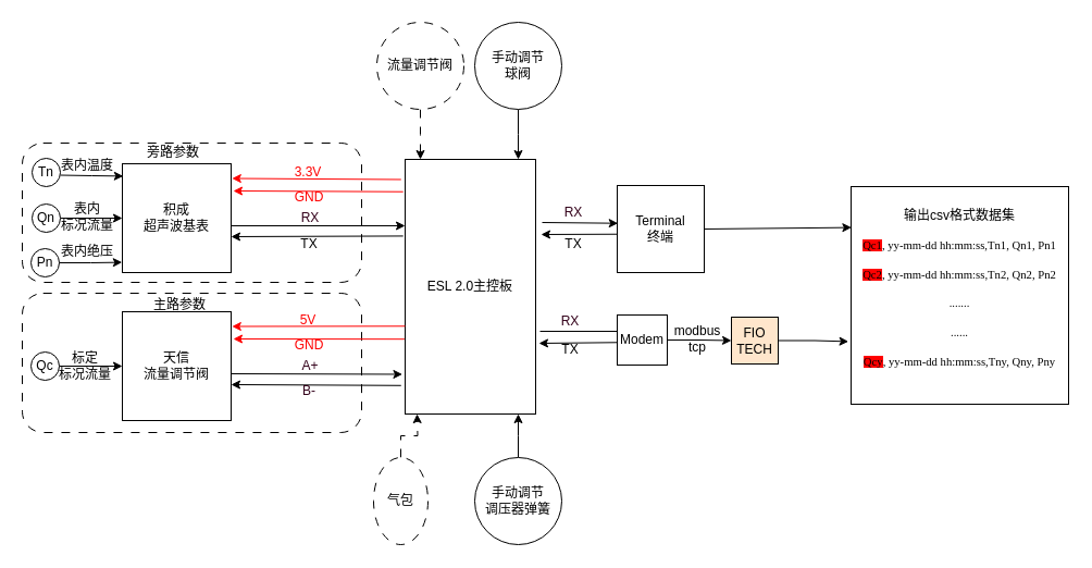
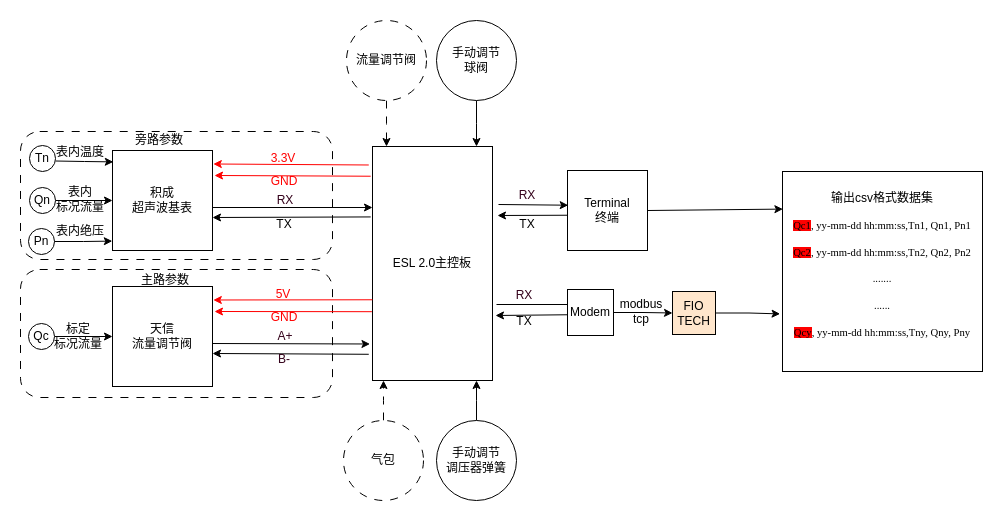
- <mxCell id="55" value="气包" style="ellipse;whiteSpace=wrap;html=1;aspect=fixed;dashed=1;dashPattern=8 8;" vertex="1" parent="1"><mxGeometry x="343" y="420" width="50" height="80" as="geometry" /></mxCell>
+ <mxCell id="55" value="气包" style="ellipse;whiteSpace=wrap;html=1;aspect=fixed;dashed=1;dashPattern=8 8;" vertex="1" parent="1"><mxGeometry x="343" y="420" width="80" height="80" as="geometry" /></mxCell>
